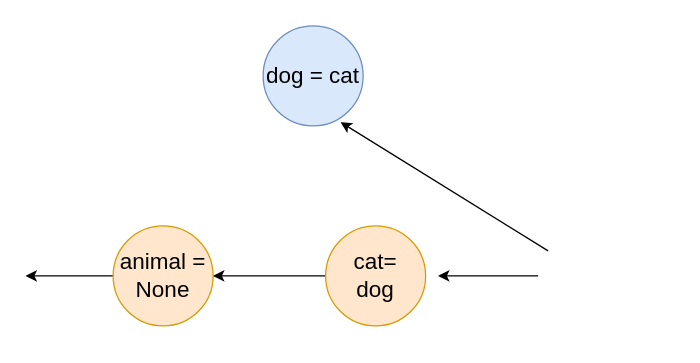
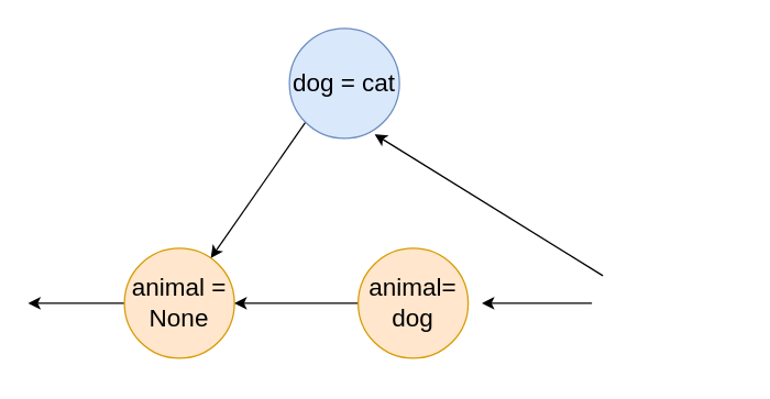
+ <mxCell id="5" style="edgeStyle=none;rounded=0;orthogonalLoop=1;jettySize=auto;html=1;exitX=0;exitY=1;exitDx=0;exitDy=0;fontSize=18;" parent="1" source="6" target="3" edge="1"><mxGeometry relative="1" as="geometry" /></mxCell>
- <mxCell id="8" value="&lt;div&gt;cat=&lt;/div&gt;&lt;div&gt;dog&lt;/div&gt;" style="ellipse;whiteSpace=wrap;html=1;aspect=fixed;fillColor=#ffe6cc;strokeColor=#d79b00;fontSize=18;" parent="1" vertex="1"><mxGeometry x="260" y="180" width="80" height="80" as="geometry" /></mxCell>
+ <mxCell id="8" value="&lt;div&gt;animal=&lt;/div&gt;&lt;div&gt;dog&lt;/div&gt;" style="ellipse;whiteSpace=wrap;html=1;aspect=fixed;fillColor=#ffe6cc;strokeColor=#d79b00;fontSize=18;" parent="1" vertex="1"><mxGeometry x="260" y="180" width="80" height="80" as="geometry" /></mxCell>
